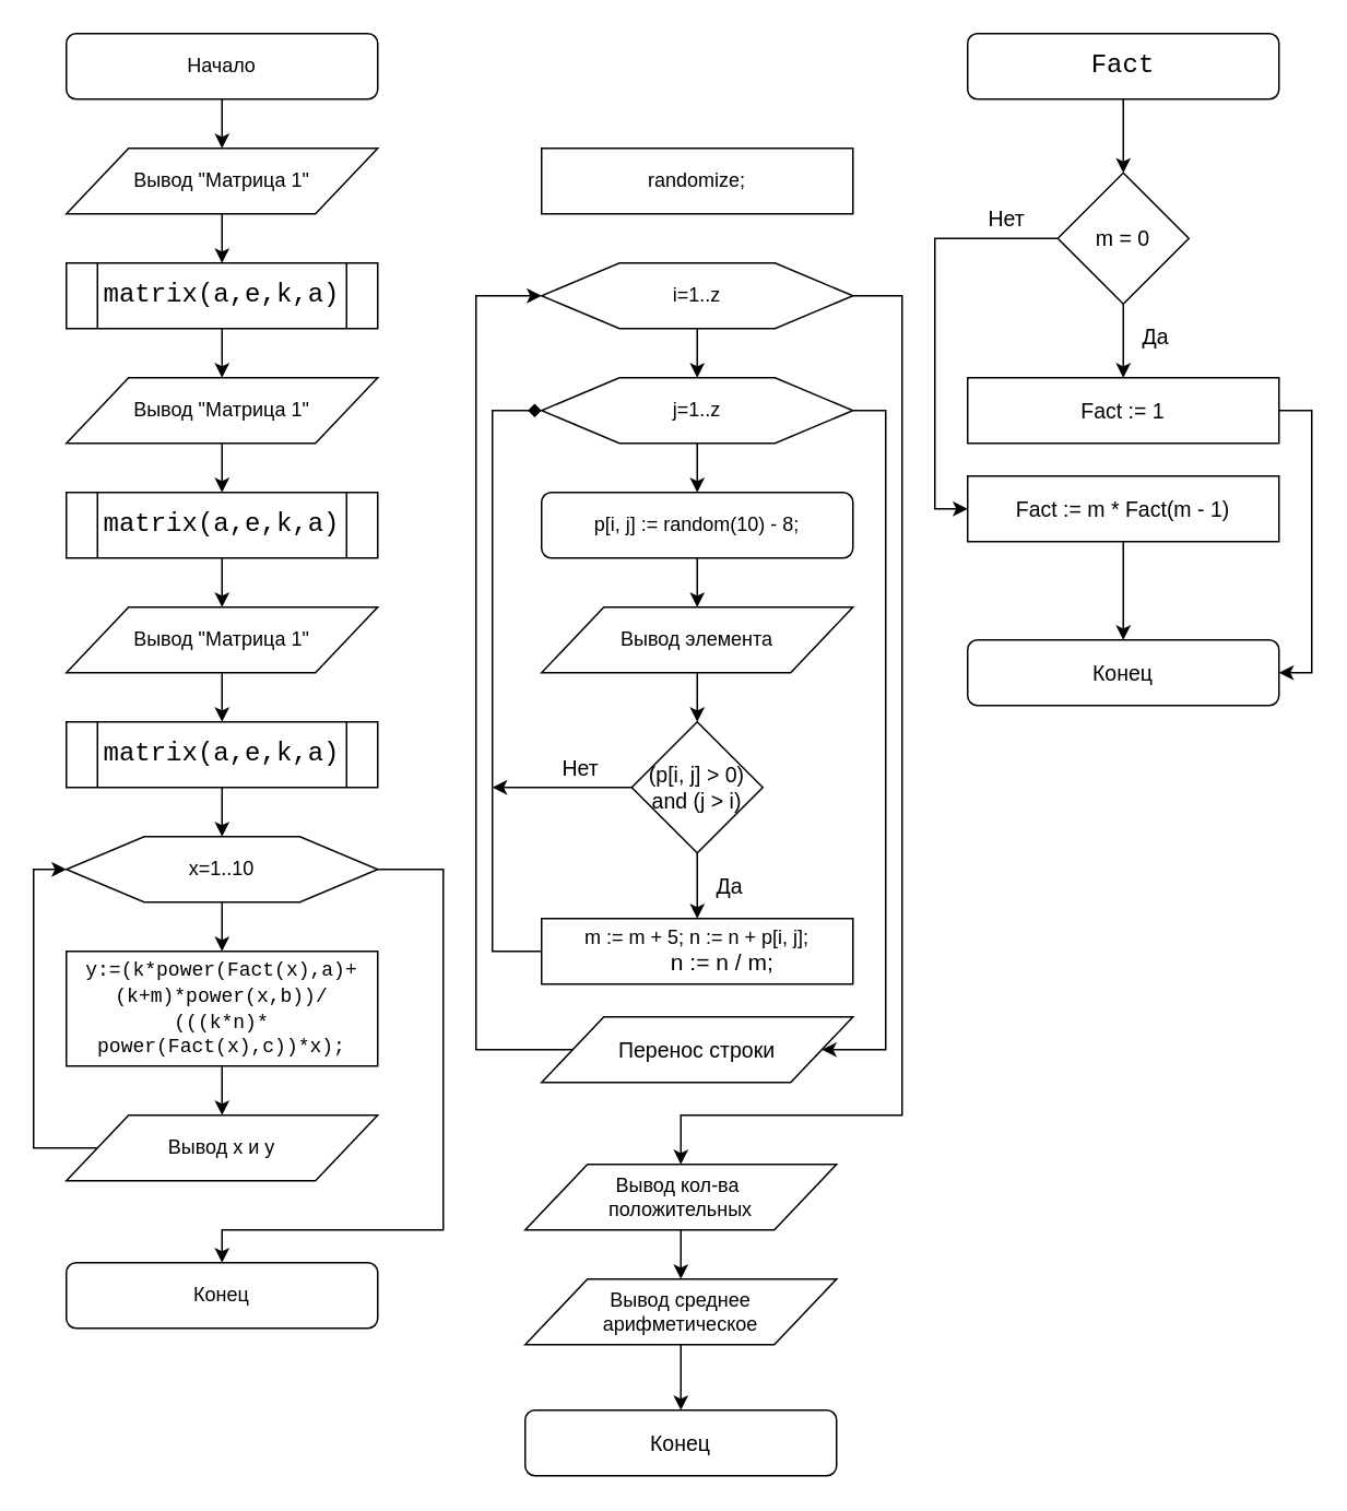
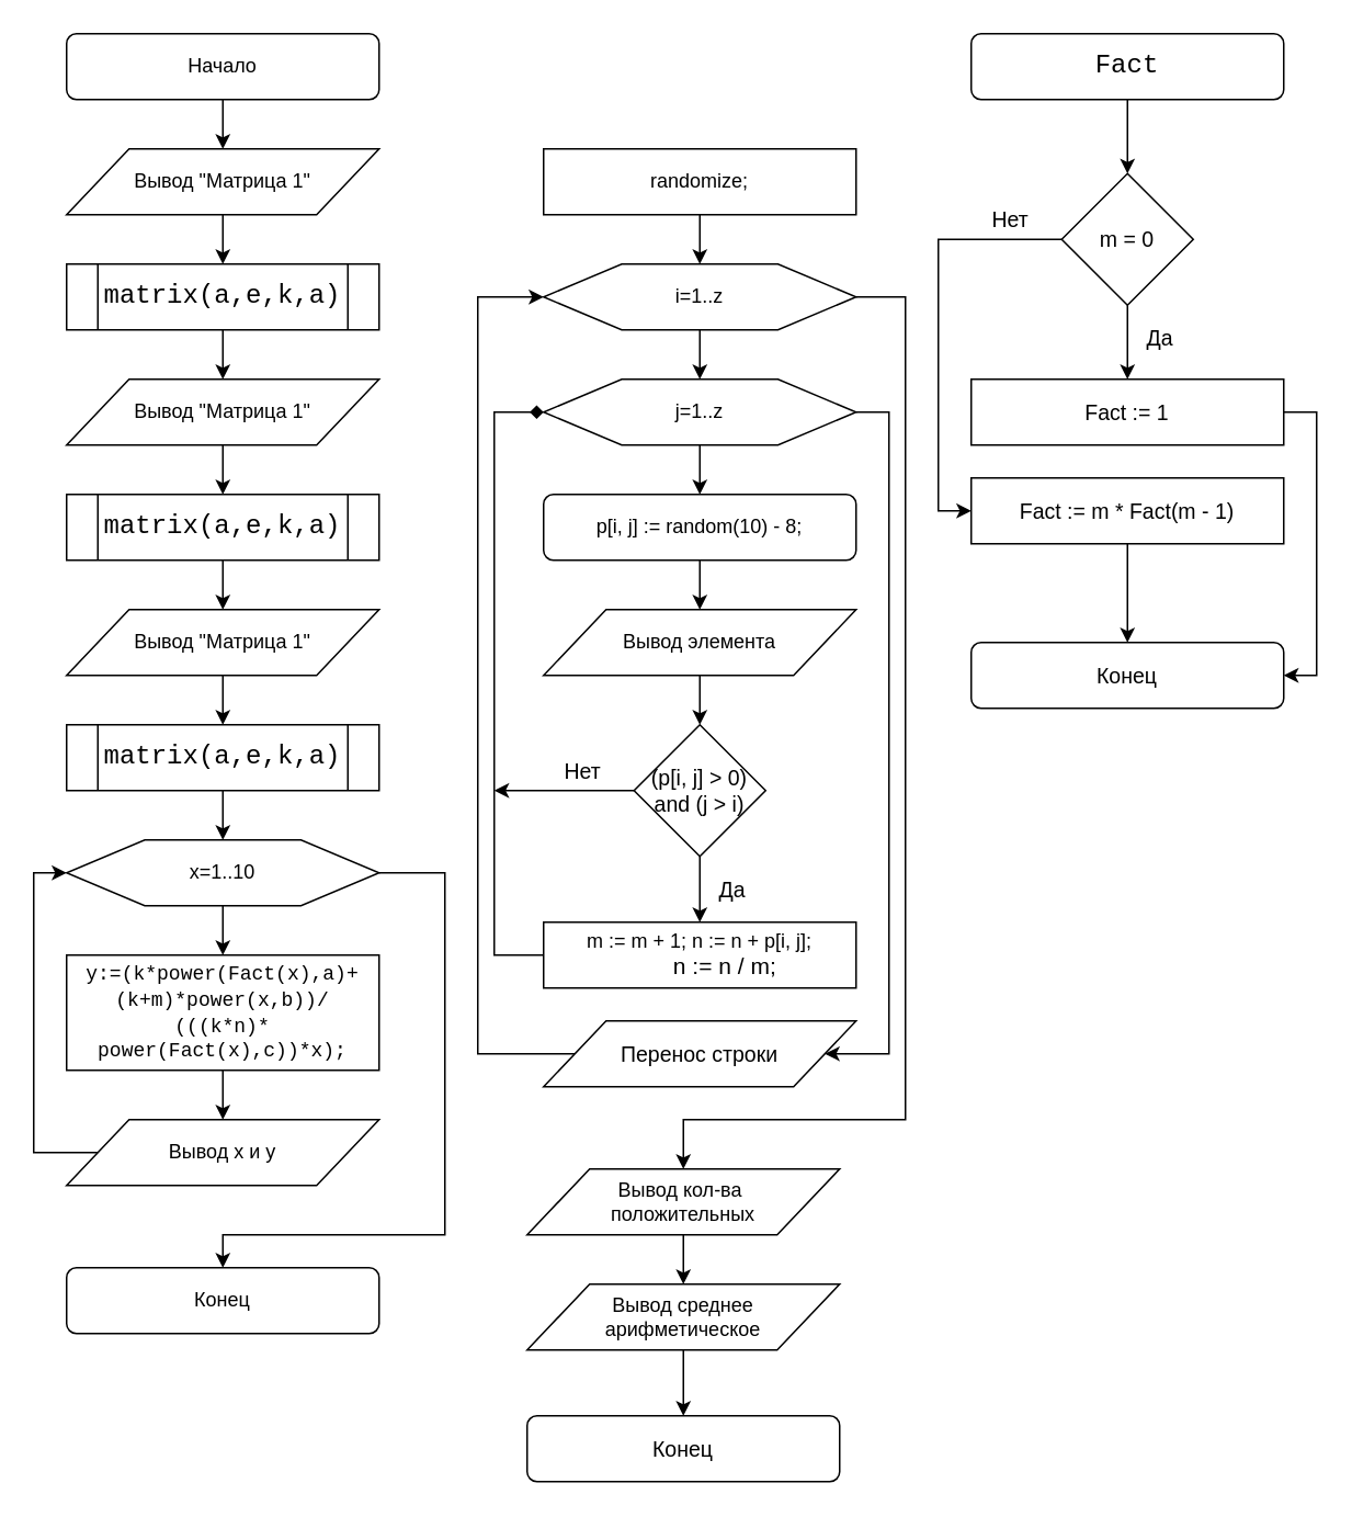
+ <mxCell id="24" style="edgeStyle=orthogonalEdgeStyle;rounded=0;orthogonalLoop=1;jettySize=auto;html=1;fontSize=13;" edge="1" parent="1" source="25" target="28"><mxGeometry relative="1" as="geometry" /></mxCell>
- <mxCell id="40" value="&lt;div&gt;m := m + 5; n := n + p[i, j];&lt;/div&gt;&lt;div style=&quot;font-size: 14px&quot;&gt;&amp;nbsp; &amp;nbsp; &amp;nbsp; &amp;nbsp; n := n / m;&lt;/div&gt;" style="rounded=0;whiteSpace=wrap;html=1;fontSize=12;align=center;" vertex="1" parent="1"><mxGeometry x="330" y="560" width="190" height="40" as="geometry" /></mxCell>
+ <mxCell id="40" value="&lt;div&gt;m := m + 1; n := n + p[i, j];&lt;/div&gt;&lt;div style=&quot;font-size: 14px&quot;&gt;&amp;nbsp; &amp;nbsp; &amp;nbsp; &amp;nbsp; n := n / m;&lt;/div&gt;" style="rounded=0;whiteSpace=wrap;html=1;fontSize=12;align=center;" vertex="1" parent="1"><mxGeometry x="330" y="560" width="190" height="40" as="geometry" /></mxCell>
